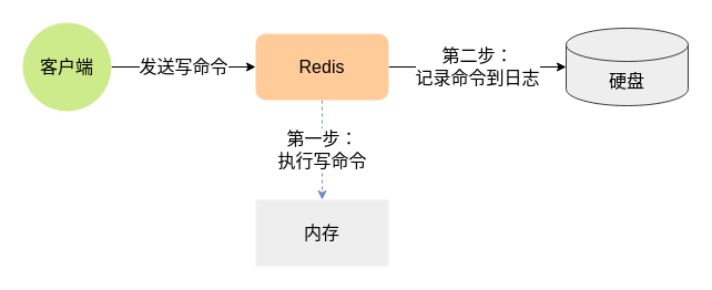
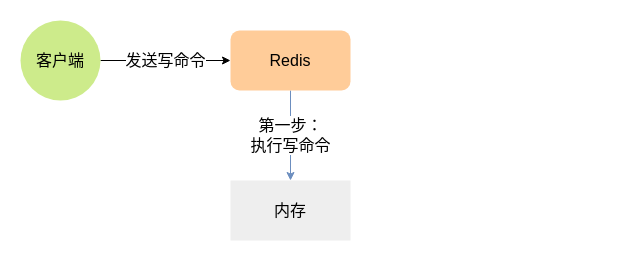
- <mxCell id="3" value="第二步：&lt;br&gt;记录命令到日志" style="edgeStyle=orthogonalEdgeStyle;rounded=0;orthogonalLoop=1;jettySize=auto;html=1;fontSize=16;" edge="1" parent="1" source="4" target="8"><mxGeometry relative="1" as="geometry" /></mxCell>
- <mxCell id="8" value="硬盘" style="shape=cylinder3;whiteSpace=wrap;html=1;boundedLbl=1;backgroundOutline=1;size=15;fontSize=16;fillColor=#eeeeee;strokeColor=#36393d;" vertex="1" parent="1"><mxGeometry x="510" y="25" width="110" height="70" as="geometry" /></mxCell>
- <mxCell id="2" value="第一步：&lt;br&gt;执行写命令" style="edgeStyle=orthogonalEdgeStyle;rounded=0;orthogonalLoop=1;jettySize=auto;html=1;fontSize=16;fillColor=#dae8fc;strokeColor=#6c8ebf;dashed=1;" edge="1" parent="1" source="4" target="7"><mxGeometry relative="1" as="geometry" /></mxCell>
+ <mxCell id="2" value="第一步：&lt;br&gt;执行写命令" style="edgeStyle=orthogonalEdgeStyle;rounded=0;orthogonalLoop=1;jettySize=auto;html=1;fontSize=16;fillColor=#dae8fc;strokeColor=#6c8ebf;" edge="1" parent="1" source="4" target="7"><mxGeometry relative="1" as="geometry" /></mxCell>
